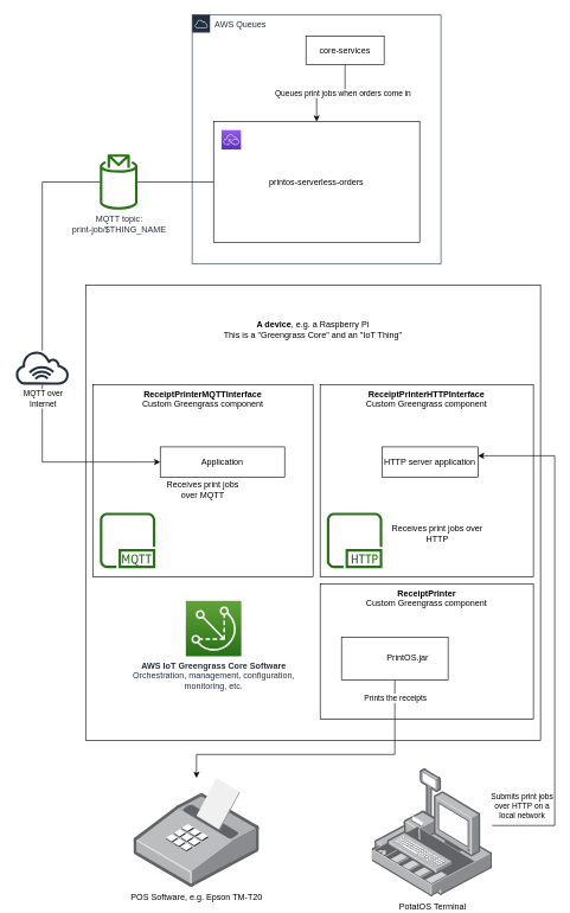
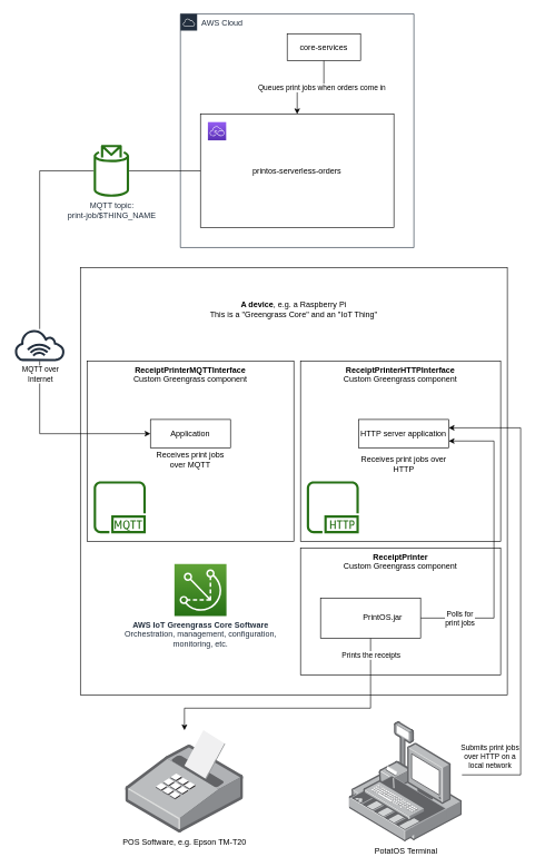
- <mxCell id="2" value="AWS Queues" style="points=[[0,0],[0.25,0],[0.5,0],[0.75,0],[1,0],[1,0.25],[1,0.5],[1,0.75],[1,1],[0.75,1],[0.5,1],[0.25,1],[0,1],[0,0.75],[0,0.5],[0,0.25]];outlineConnect=0;gradientColor=none;html=1;whiteSpace=wrap;fontSize=12;fontStyle=0;shape=mxgraph.aws4.group;grIcon=mxgraph.aws4.group_aws_cloud;strokeColor=#232F3E;fillColor=none;verticalAlign=top;align=left;spacingLeft=30;fontColor=#232F3E;dashed=0;" parent="1" vertex="1"><mxGeometry x="270" y="20" width="350" height="350" as="geometry" /></mxCell>
+ <mxCell id="2" value="AWS Cloud" style="points=[[0,0],[0.25,0],[0.5,0],[0.75,0],[1,0],[1,0.25],[1,0.5],[1,0.75],[1,1],[0.75,1],[0.5,1],[0.25,1],[0,1],[0,0.75],[0,0.5],[0,0.25]];outlineConnect=0;gradientColor=none;html=1;whiteSpace=wrap;fontSize=12;fontStyle=0;shape=mxgraph.aws4.group;grIcon=mxgraph.aws4.group_aws_cloud;strokeColor=#232F3E;fillColor=none;verticalAlign=top;align=left;spacingLeft=30;fontColor=#232F3E;dashed=0;" parent="1" vertex="1"><mxGeometry x="270" y="20" width="350" height="350" as="geometry" /></mxCell>
- <mxCell id="33" value="&lt;div&gt;Application&lt;/div&gt;" style="rounded=0;whiteSpace=wrap;html=1;strokeColor=#000000;" parent="1" vertex="1"><mxGeometry x="225" y="627.5" width="175" height="42.5" as="geometry" /></mxCell>
+ <mxCell id="33" value="&lt;div&gt;Application&lt;/div&gt;" style="rounded=0;whiteSpace=wrap;html=1;strokeColor=#000000;" parent="1" vertex="1"><mxGeometry x="225" y="627.5" width="120" height="42.5" as="geometry" /></mxCell>
- <mxCell id="27" value="Receives print jobs over HTTP" style="text;html=1;strokeColor=none;fillColor=none;align=center;verticalAlign=middle;whiteSpace=wrap;rounded=0;" parent="1" vertex="1"><mxGeometry x="544.88" y="733" width="139.76" height="32" as="geometry" /></mxCell>
+ <mxCell id="27" value="Receives print jobs over HTTP" style="text;html=1;strokeColor=none;fillColor=none;align=center;verticalAlign=middle;whiteSpace=wrap;rounded=0;" parent="1" vertex="1"><mxGeometry x="534.88" y="678" width="139.76" height="32" as="geometry" /></mxCell>
+ <mxCell id="25" style="edgeStyle=orthogonalEdgeStyle;rounded=0;orthogonalLoop=1;jettySize=auto;html=1;entryX=1;entryY=0.75;entryDx=0;entryDy=0;exitX=1;exitY=0.5;exitDx=0;exitDy=0;" parent="1" source="36" target="24" edge="1"><mxGeometry relative="1" as="geometry"><mxPoint x="659" y="970" as="sourcePoint" /><mxPoint x="638.443" y="650" as="targetPoint" /><Array as="points"><mxPoint x="740" y="925" /><mxPoint x="740" y="660" /></Array></mxGeometry></mxCell>
+ <mxCell id="26" value="&lt;div&gt;Polls for&lt;/div&gt;&lt;div&gt; print jobs&lt;/div&gt;" style="edgeLabel;html=1;align=center;verticalAlign=middle;resizable=0;points=[];" parent="25" vertex="1" connectable="0"><mxGeometry x="-0.646" y="-2" relative="1" as="geometry"><mxPoint x="-20" y="-2" as="offset" /></mxGeometry></mxCell>
